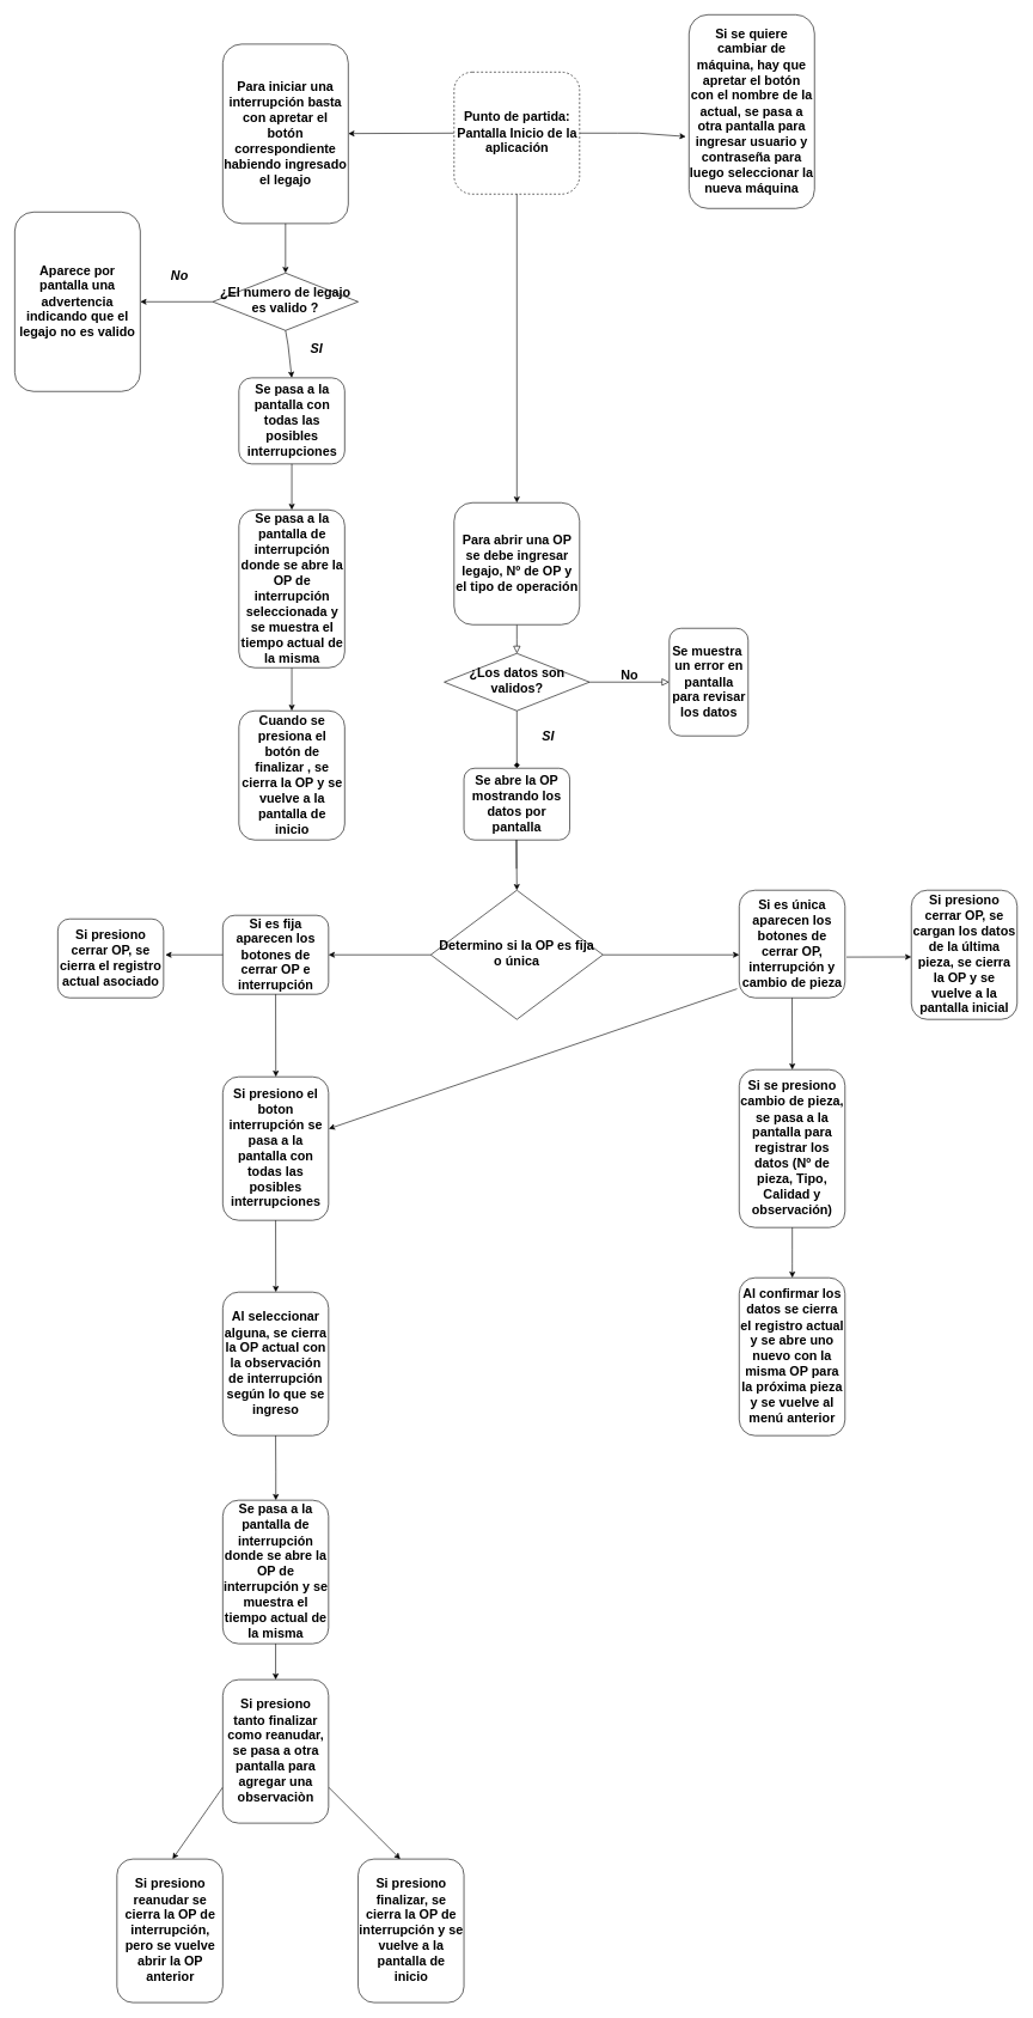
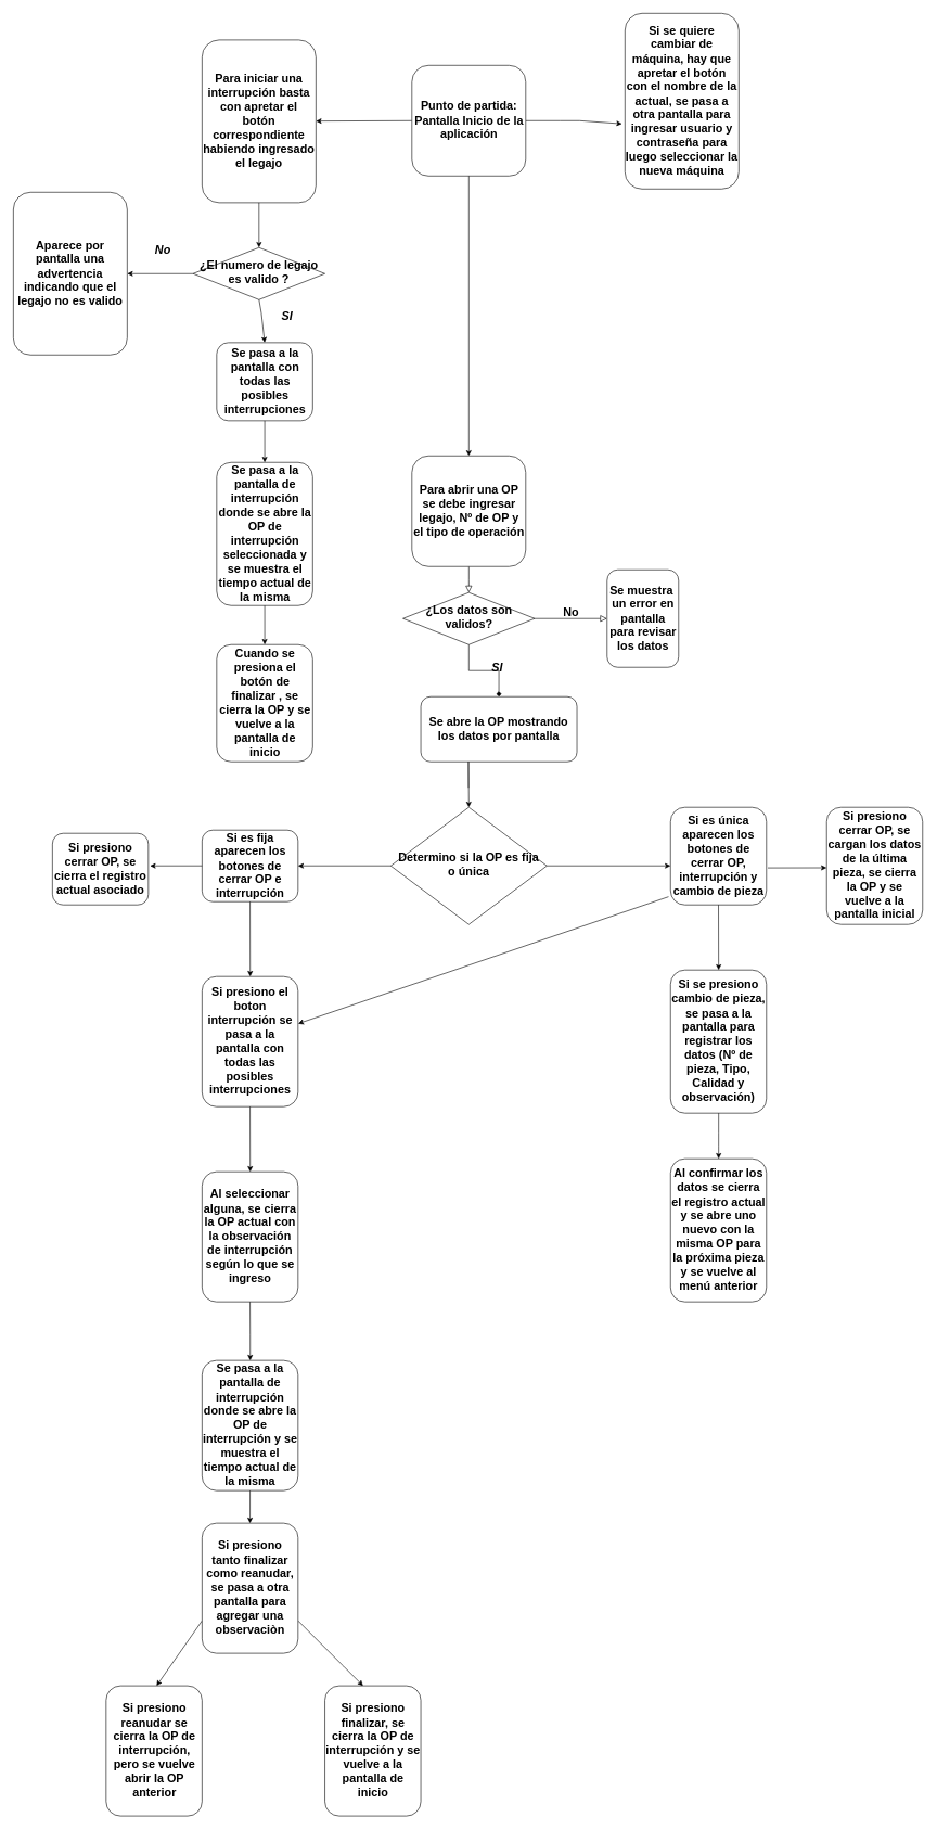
- <mxCell id="39" value="Punto de partida:&lt;br&gt;Pantalla Inicio de la aplicación" style="rounded=1;whiteSpace=wrap;html=1;fontSize=18;glass=0;strokeWidth=1;shadow=0;fontStyle=1;dashed=1;" vertex="1" parent="1"><mxGeometry x="632.5" y="100" width="175" height="170" as="geometry" /></mxCell>
+ <mxCell id="39" value="Punto de partida:&lt;br&gt;Pantalla Inicio de la aplicación" style="rounded=1;whiteSpace=wrap;html=1;fontSize=18;glass=0;strokeWidth=1;shadow=0;fontStyle=1" vertex="1" parent="1"><mxGeometry x="632.5" y="100" width="175" height="170" as="geometry" /></mxCell>
- <mxCell id="8" value="Se abre la OP mostrando los datos por pantalla" style="rounded=1;whiteSpace=wrap;html=1;fontSize=18;glass=0;strokeWidth=1;shadow=0;fontStyle=1" parent="1" vertex="1"><mxGeometry x="646.25" y="1070" width="147.5" height="100" as="geometry" /></mxCell>
+ <mxCell id="8" value="Se abre la OP mostrando los datos por pantalla" style="rounded=1;whiteSpace=wrap;html=1;fontSize=18;glass=0;strokeWidth=1;shadow=0;fontStyle=1" parent="1" vertex="1"><mxGeometry x="646.25" y="1070" width="240" height="100" as="geometry" /></mxCell>
